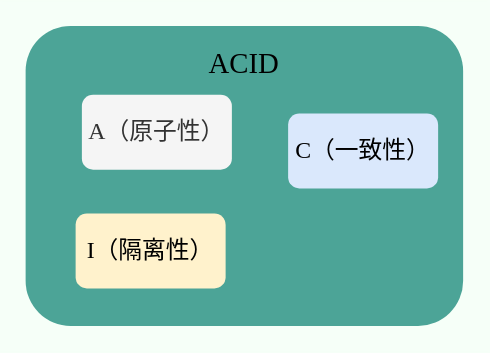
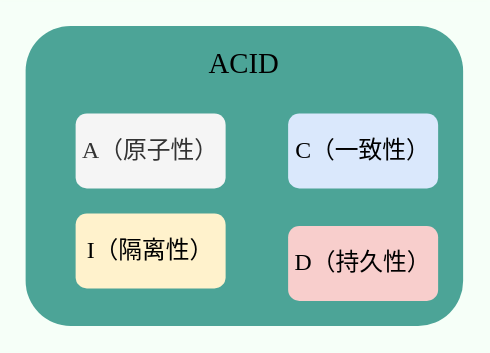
- <mxCell id="3" value="&lt;font style=&quot;font-size: 19px&quot;&gt;A（原子性）&lt;/font&gt;" style="rounded=1;whiteSpace=wrap;html=1;fillColor=#f5f5f5;strokeColor=none;fontColor=#333333;shadow=0;sketch=0;glass=0;fontFamily=JetBrains Mono;fontSource=https%3A%2F%2Ffonts.googleapis.com%2Fcss%3Ffamily%3DJetBrains%2BMono;" parent="1" vertex="1"><mxGeometry x="65" y="75" width="120" height="60" as="geometry" /></mxCell>
+ <mxCell id="3" value="&lt;font style=&quot;font-size: 19px&quot;&gt;A（原子性）&lt;/font&gt;" style="rounded=1;whiteSpace=wrap;html=1;fillColor=#f5f5f5;strokeColor=none;fontColor=#333333;shadow=0;sketch=0;glass=0;fontFamily=JetBrains Mono;fontSource=https%3A%2F%2Ffonts.googleapis.com%2Fcss%3Ffamily%3DJetBrains%2BMono;" parent="1" vertex="1"><mxGeometry x="60" y="90" width="120" height="60" as="geometry" /></mxCell>
+ <mxCell id="6" value="&lt;font style=&quot;font-size: 19px&quot;&gt;D（持久性）&lt;/font&gt;" style="rounded=1;whiteSpace=wrap;html=1;fillColor=#f8cecc;strokeColor=none;shadow=0;sketch=0;glass=0;fontFamily=JetBrains Mono;fontSource=https%3A%2F%2Ffonts.googleapis.com%2Fcss%3Ffamily%3DJetBrains%2BMono;" parent="1" vertex="1"><mxGeometry x="230" y="180" width="120" height="60" as="geometry" /></mxCell>
